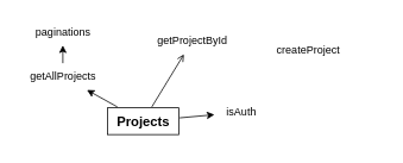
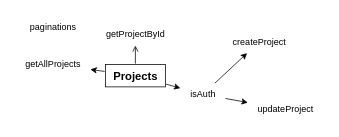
- <mxCell id="9" value="getProjectById" style="text;html=1;align=center;verticalAlign=middle;resizable=0;points=[];autosize=1;strokeColor=none;fillColor=none;" vertex="1" parent="1"><mxGeometry x="165" y="30" width="100" height="30" as="geometry" /></mxCell>
+ <mxCell id="9" value="getProjectById" style="text;html=1;align=center;verticalAlign=middle;resizable=0;points=[];autosize=1;strokeColor=none;fillColor=none;" vertex="1" parent="1"><mxGeometry x="130" y="30" width="100" height="30" as="geometry" /></mxCell>
- <mxCell id="6" style="edgeStyle=none;html=1;fontSize=15;" edge="1" parent="1" source="7" target="8"><mxGeometry relative="1" as="geometry" /></mxCell>
+ <mxCell id="13" style="edgeStyle=none;html=1;fontSize=15;" edge="1" parent="1" source="14" target="10"><mxGeometry relative="1" as="geometry" /></mxCell>
+ <mxCell id="12" style="edgeStyle=none;html=1;fontSize=15;" edge="1" parent="1" source="14" target="11"><mxGeometry relative="1" as="geometry" /></mxCell>
- <mxCell id="5" value="&lt;b&gt;&lt;font style=&quot;font-size: 15px;&quot;&gt;Projects&lt;/font&gt;&lt;/b&gt;" style="text;html=1;align=center;verticalAlign=middle;resizable=0;points=[];autosize=1;strokeColor=default;fillColor=none;perimeterSpacing=1;" vertex="1" parent="1"><mxGeometry x="120" y="120" width="80" height="30" as="geometry" /></mxCell>
+ <mxCell id="5" value="&lt;b&gt;&lt;font style=&quot;font-size: 15px;&quot;&gt;Projects&lt;/font&gt;&lt;/b&gt;" style="text;html=1;align=center;verticalAlign=middle;resizable=0;points=[];autosize=1;strokeColor=default;fillColor=none;perimeterSpacing=1;" vertex="1" parent="1"><mxGeometry x="140" y="85" width="80" height="30" as="geometry" /></mxCell>
+ <mxCell id="11" value="updateProject" style="text;html=1;align=center;verticalAlign=middle;resizable=0;points=[];autosize=1;strokeColor=none;fillColor=none;" vertex="1" parent="1"><mxGeometry x="330" y="130" width="100" height="30" as="geometry" /></mxCell>
